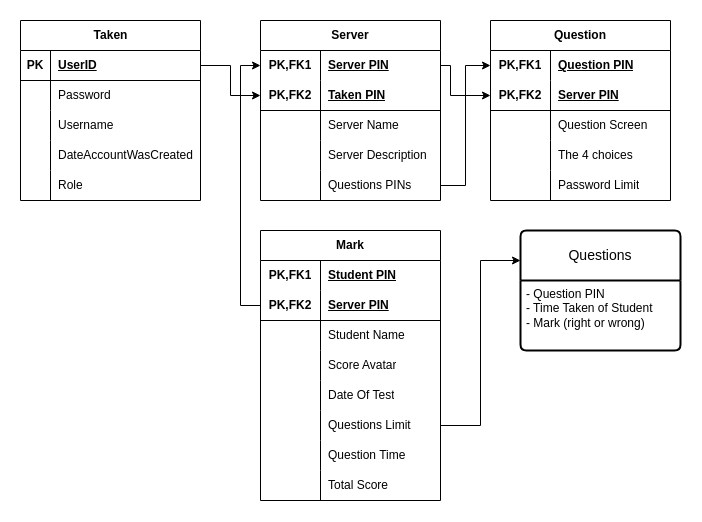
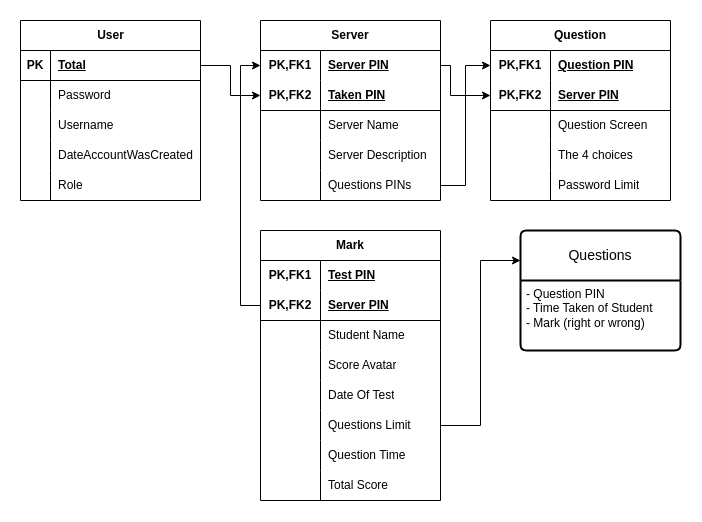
- <mxCell id="2" value="Taken" style="shape=table;startSize=30;container=1;collapsible=1;childLayout=tableLayout;fixedRows=1;rowLines=0;fontStyle=1;align=center;resizeLast=1;html=1;" vertex="1" parent="1"><mxGeometry x="20" y="20" width="180" height="180" as="geometry"><mxRectangle x="60" y="230" width="70" height="30" as="alternateBounds" /></mxGeometry></mxCell>
+ <mxCell id="2" value="User" style="shape=table;startSize=30;container=1;collapsible=1;childLayout=tableLayout;fixedRows=1;rowLines=0;fontStyle=1;align=center;resizeLast=1;html=1;" vertex="1" parent="1"><mxGeometry x="20" y="20" width="180" height="180" as="geometry"><mxRectangle x="60" y="230" width="70" height="30" as="alternateBounds" /></mxGeometry></mxCell>
- <mxCell id="5" value="UserID" style="shape=partialRectangle;connectable=0;fillColor=none;top=0;left=0;bottom=0;right=0;align=left;spacingLeft=6;fontStyle=5;overflow=hidden;whiteSpace=wrap;html=1;" vertex="1" parent="3"><mxGeometry x="30" width="150" height="30" as="geometry"><mxRectangle width="150" height="30" as="alternateBounds" /></mxGeometry></mxCell>
+ <mxCell id="5" value="Total" style="shape=partialRectangle;connectable=0;fillColor=none;top=0;left=0;bottom=0;right=0;align=left;spacingLeft=6;fontStyle=5;overflow=hidden;whiteSpace=wrap;html=1;" vertex="1" parent="3"><mxGeometry x="30" width="150" height="30" as="geometry"><mxRectangle width="150" height="30" as="alternateBounds" /></mxGeometry></mxCell>
- <mxCell id="56" value="Student PIN" style="shape=partialRectangle;connectable=0;fillColor=none;top=0;left=0;bottom=0;right=0;align=left;spacingLeft=6;fontStyle=5;overflow=hidden;html=1;whiteSpace=wrap;" vertex="1" parent="54"><mxGeometry x="60" width="120" height="30" as="geometry"><mxRectangle width="120" height="30" as="alternateBounds" /></mxGeometry></mxCell>
+ <mxCell id="56" value="Test PIN" style="shape=partialRectangle;connectable=0;fillColor=none;top=0;left=0;bottom=0;right=0;align=left;spacingLeft=6;fontStyle=5;overflow=hidden;html=1;whiteSpace=wrap;" vertex="1" parent="54"><mxGeometry x="60" width="120" height="30" as="geometry"><mxRectangle width="120" height="30" as="alternateBounds" /></mxGeometry></mxCell>
